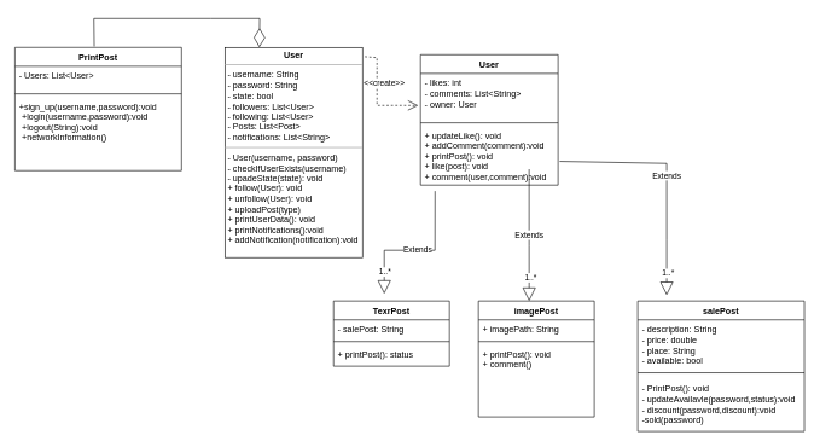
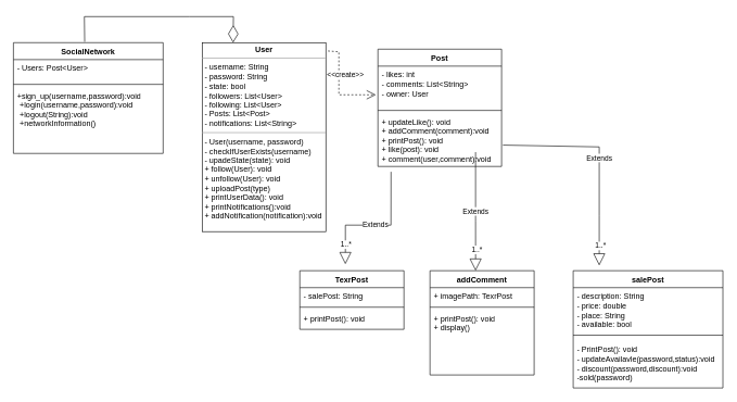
- <mxCell id="27" value="PrintPost" style="swimlane;fontStyle=1;align=center;verticalAlign=top;childLayout=stackLayout;horizontal=1;startSize=26;horizontalStack=0;resizeParent=1;resizeParentMax=0;resizeLast=0;collapsible=1;marginBottom=0;whiteSpace=wrap;html=1;" vertex="1" parent="1"><mxGeometry x="20" y="60" width="230" height="170" as="geometry" /></mxCell>
+ <mxCell id="27" value="SocialNetwork" style="swimlane;fontStyle=1;align=center;verticalAlign=top;childLayout=stackLayout;horizontal=1;startSize=26;horizontalStack=0;resizeParent=1;resizeParentMax=0;resizeLast=0;collapsible=1;marginBottom=0;whiteSpace=wrap;html=1;" vertex="1" parent="1"><mxGeometry x="20" y="60" width="230" height="170" as="geometry" /></mxCell>
- <mxCell id="4" value="User" style="swimlane;fontStyle=1;align=center;verticalAlign=top;childLayout=stackLayout;horizontal=1;startSize=26;horizontalStack=0;resizeParent=1;resizeParentMax=0;resizeLast=0;collapsible=1;marginBottom=0;whiteSpace=wrap;html=1;" vertex="1" parent="1"><mxGeometry x="580" y="70" width="190" height="180" as="geometry" /></mxCell>
+ <mxCell id="4" value="Post" style="swimlane;fontStyle=1;align=center;verticalAlign=top;childLayout=stackLayout;horizontal=1;startSize=26;horizontalStack=0;resizeParent=1;resizeParentMax=0;resizeLast=0;collapsible=1;marginBottom=0;whiteSpace=wrap;html=1;" vertex="1" parent="1"><mxGeometry x="580" y="70" width="190" height="180" as="geometry" /></mxCell>
- <mxCell id="28" value="- Users: List&amp;lt;User&amp;gt;" style="text;strokeColor=none;fillColor=none;align=left;verticalAlign=top;spacingLeft=4;spacingRight=4;overflow=hidden;rotatable=0;points=[[0,0.5],[1,0.5]];portConstraint=eastwest;whiteSpace=wrap;html=1;" vertex="1" parent="27"><mxGeometry y="26" width="230" height="34" as="geometry" /></mxCell>
+ <mxCell id="28" value="- Users: Post&amp;lt;User&amp;gt;" style="text;strokeColor=none;fillColor=none;align=left;verticalAlign=top;spacingLeft=4;spacingRight=4;overflow=hidden;rotatable=0;points=[[0,0.5],[1,0.5]];portConstraint=eastwest;whiteSpace=wrap;html=1;" vertex="1" parent="27"><mxGeometry y="26" width="230" height="34" as="geometry" /></mxCell>
- <mxCell id="13" value="imagePost" style="swimlane;fontStyle=1;align=center;verticalAlign=top;childLayout=stackLayout;horizontal=1;startSize=26;horizontalStack=0;resizeParent=1;resizeParentMax=0;resizeLast=0;collapsible=1;marginBottom=0;whiteSpace=wrap;html=1;" vertex="1" parent="1"><mxGeometry x="660" y="410" width="160" height="160" as="geometry" /></mxCell>
+ <mxCell id="13" value="addComment" style="swimlane;fontStyle=1;align=center;verticalAlign=top;childLayout=stackLayout;horizontal=1;startSize=26;horizontalStack=0;resizeParent=1;resizeParentMax=0;resizeLast=0;collapsible=1;marginBottom=0;whiteSpace=wrap;html=1;" vertex="1" parent="1"><mxGeometry x="660" y="410" width="160" height="160" as="geometry" /></mxCell>
- <mxCell id="14" value="+ imagePath: String" style="text;strokeColor=none;fillColor=none;align=left;verticalAlign=top;spacingLeft=4;spacingRight=4;overflow=hidden;rotatable=0;points=[[0,0.5],[1,0.5]];portConstraint=eastwest;whiteSpace=wrap;html=1;" vertex="1" parent="13"><mxGeometry y="26" width="160" height="26" as="geometry" /></mxCell>
+ <mxCell id="14" value="+ imagePath: TexrPost" style="text;strokeColor=none;fillColor=none;align=left;verticalAlign=top;spacingLeft=4;spacingRight=4;overflow=hidden;rotatable=0;points=[[0,0.5],[1,0.5]];portConstraint=eastwest;whiteSpace=wrap;html=1;" vertex="1" parent="13"><mxGeometry y="26" width="160" height="26" as="geometry" /></mxCell>
- <mxCell id="12" value="+ printPost(): status" style="text;strokeColor=none;fillColor=none;align=left;verticalAlign=top;spacingLeft=4;spacingRight=4;overflow=hidden;rotatable=0;points=[[0,0.5],[1,0.5]];portConstraint=eastwest;whiteSpace=wrap;html=1;" vertex="1" parent="9"><mxGeometry y="60" width="160" height="30" as="geometry" /></mxCell>
+ <mxCell id="12" value="+ printPost(): void" style="text;strokeColor=none;fillColor=none;align=left;verticalAlign=top;spacingLeft=4;spacingRight=4;overflow=hidden;rotatable=0;points=[[0,0.5],[1,0.5]];portConstraint=eastwest;whiteSpace=wrap;html=1;" vertex="1" parent="9"><mxGeometry y="60" width="160" height="30" as="geometry" /></mxCell>
- <mxCell id="16" value="+ printPost(): void&lt;br&gt;+ comment()" style="text;strokeColor=none;fillColor=none;align=left;verticalAlign=top;spacingLeft=4;spacingRight=4;overflow=hidden;rotatable=0;points=[[0,0.5],[1,0.5]];portConstraint=eastwest;whiteSpace=wrap;html=1;" vertex="1" parent="13"><mxGeometry y="60" width="160" height="100" as="geometry" /></mxCell>
+ <mxCell id="16" value="+ printPost(): void&lt;br&gt;+ display()" style="text;strokeColor=none;fillColor=none;align=left;verticalAlign=top;spacingLeft=4;spacingRight=4;overflow=hidden;rotatable=0;points=[[0,0.5],[1,0.5]];portConstraint=eastwest;whiteSpace=wrap;html=1;" vertex="1" parent="13"><mxGeometry y="60" width="160" height="100" as="geometry" /></mxCell>
